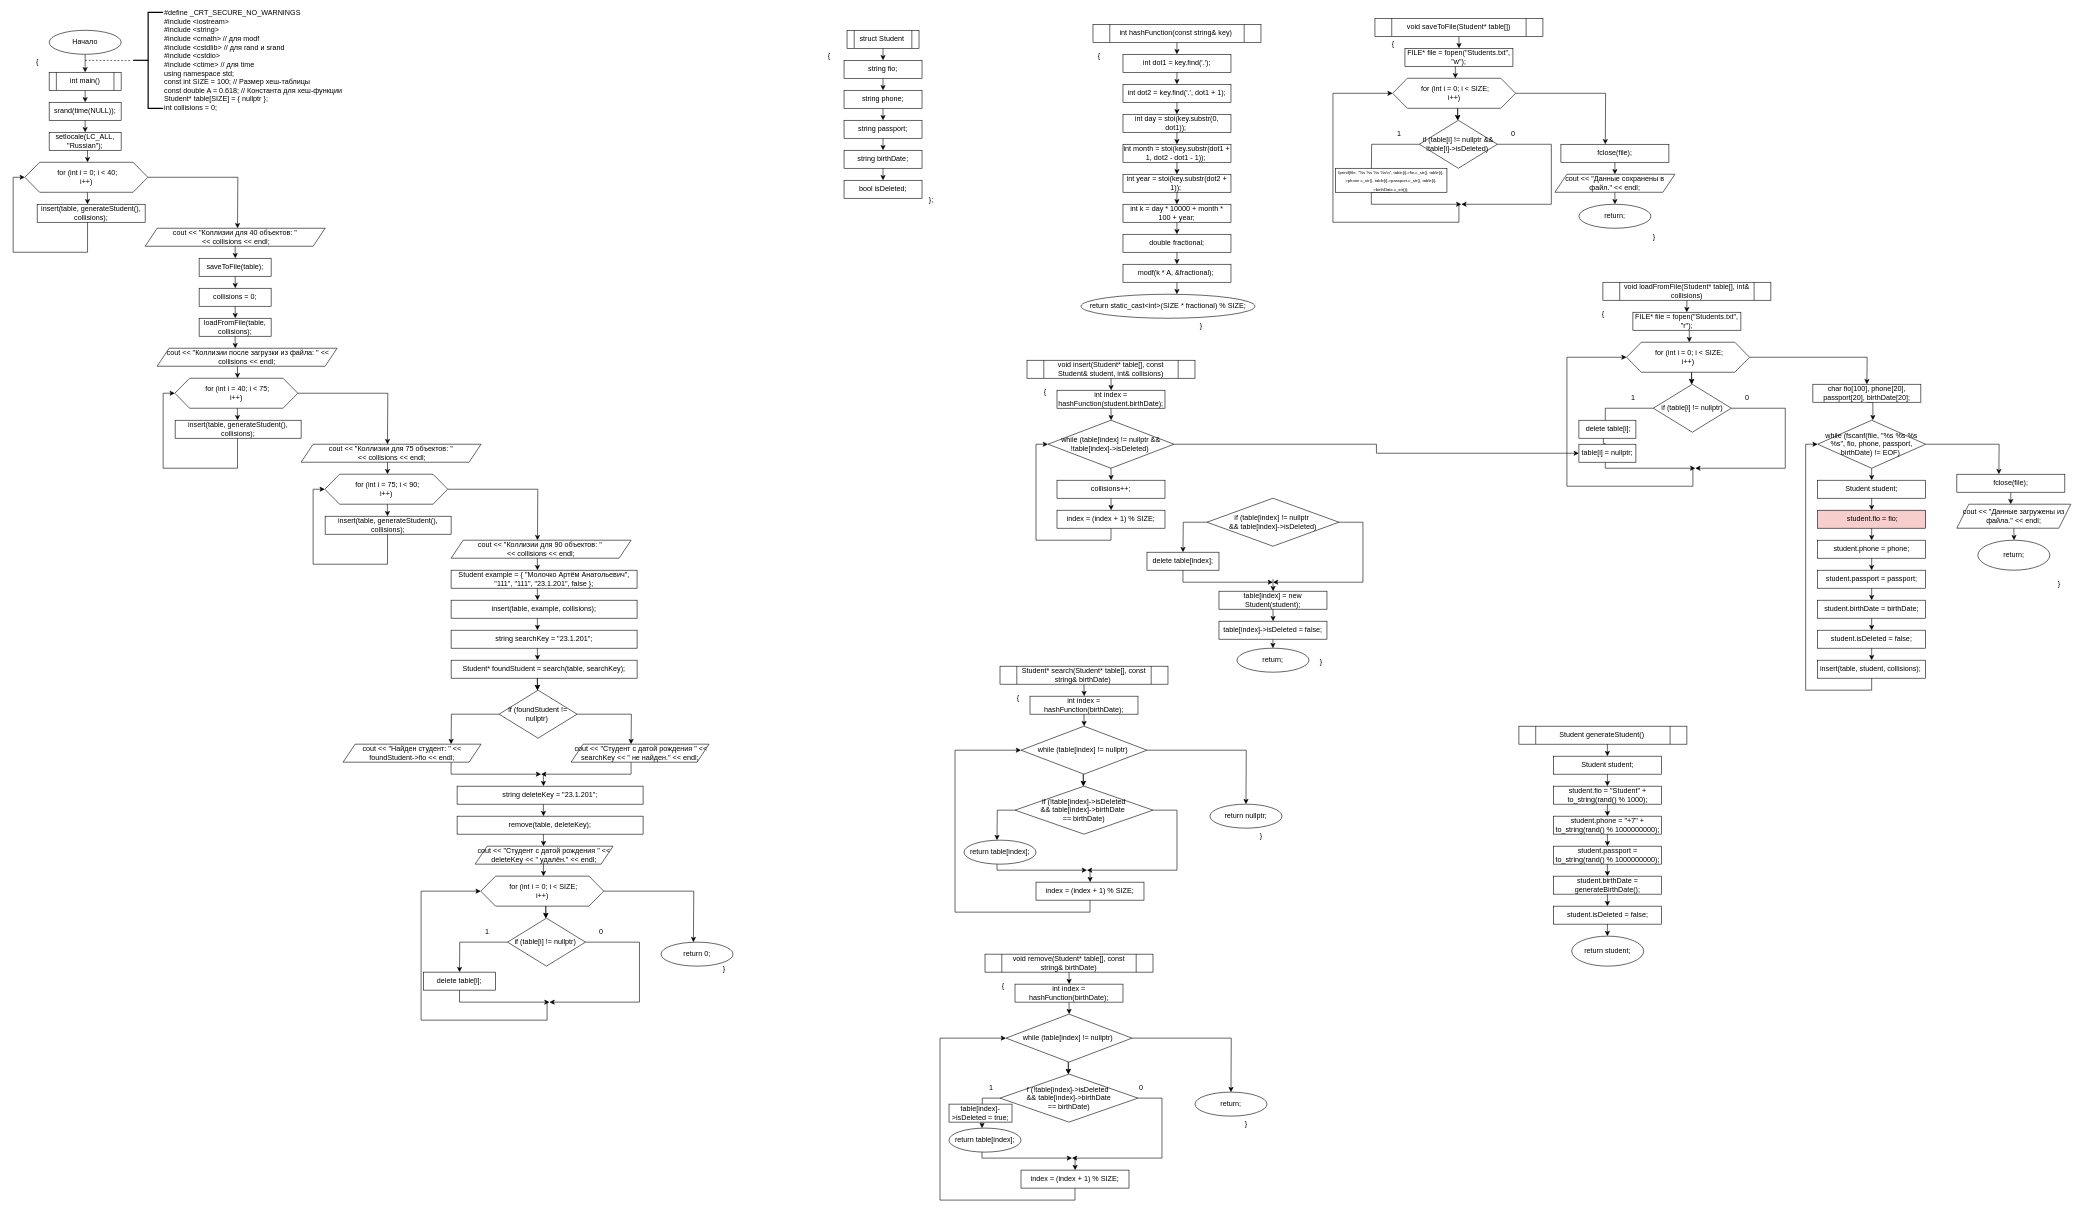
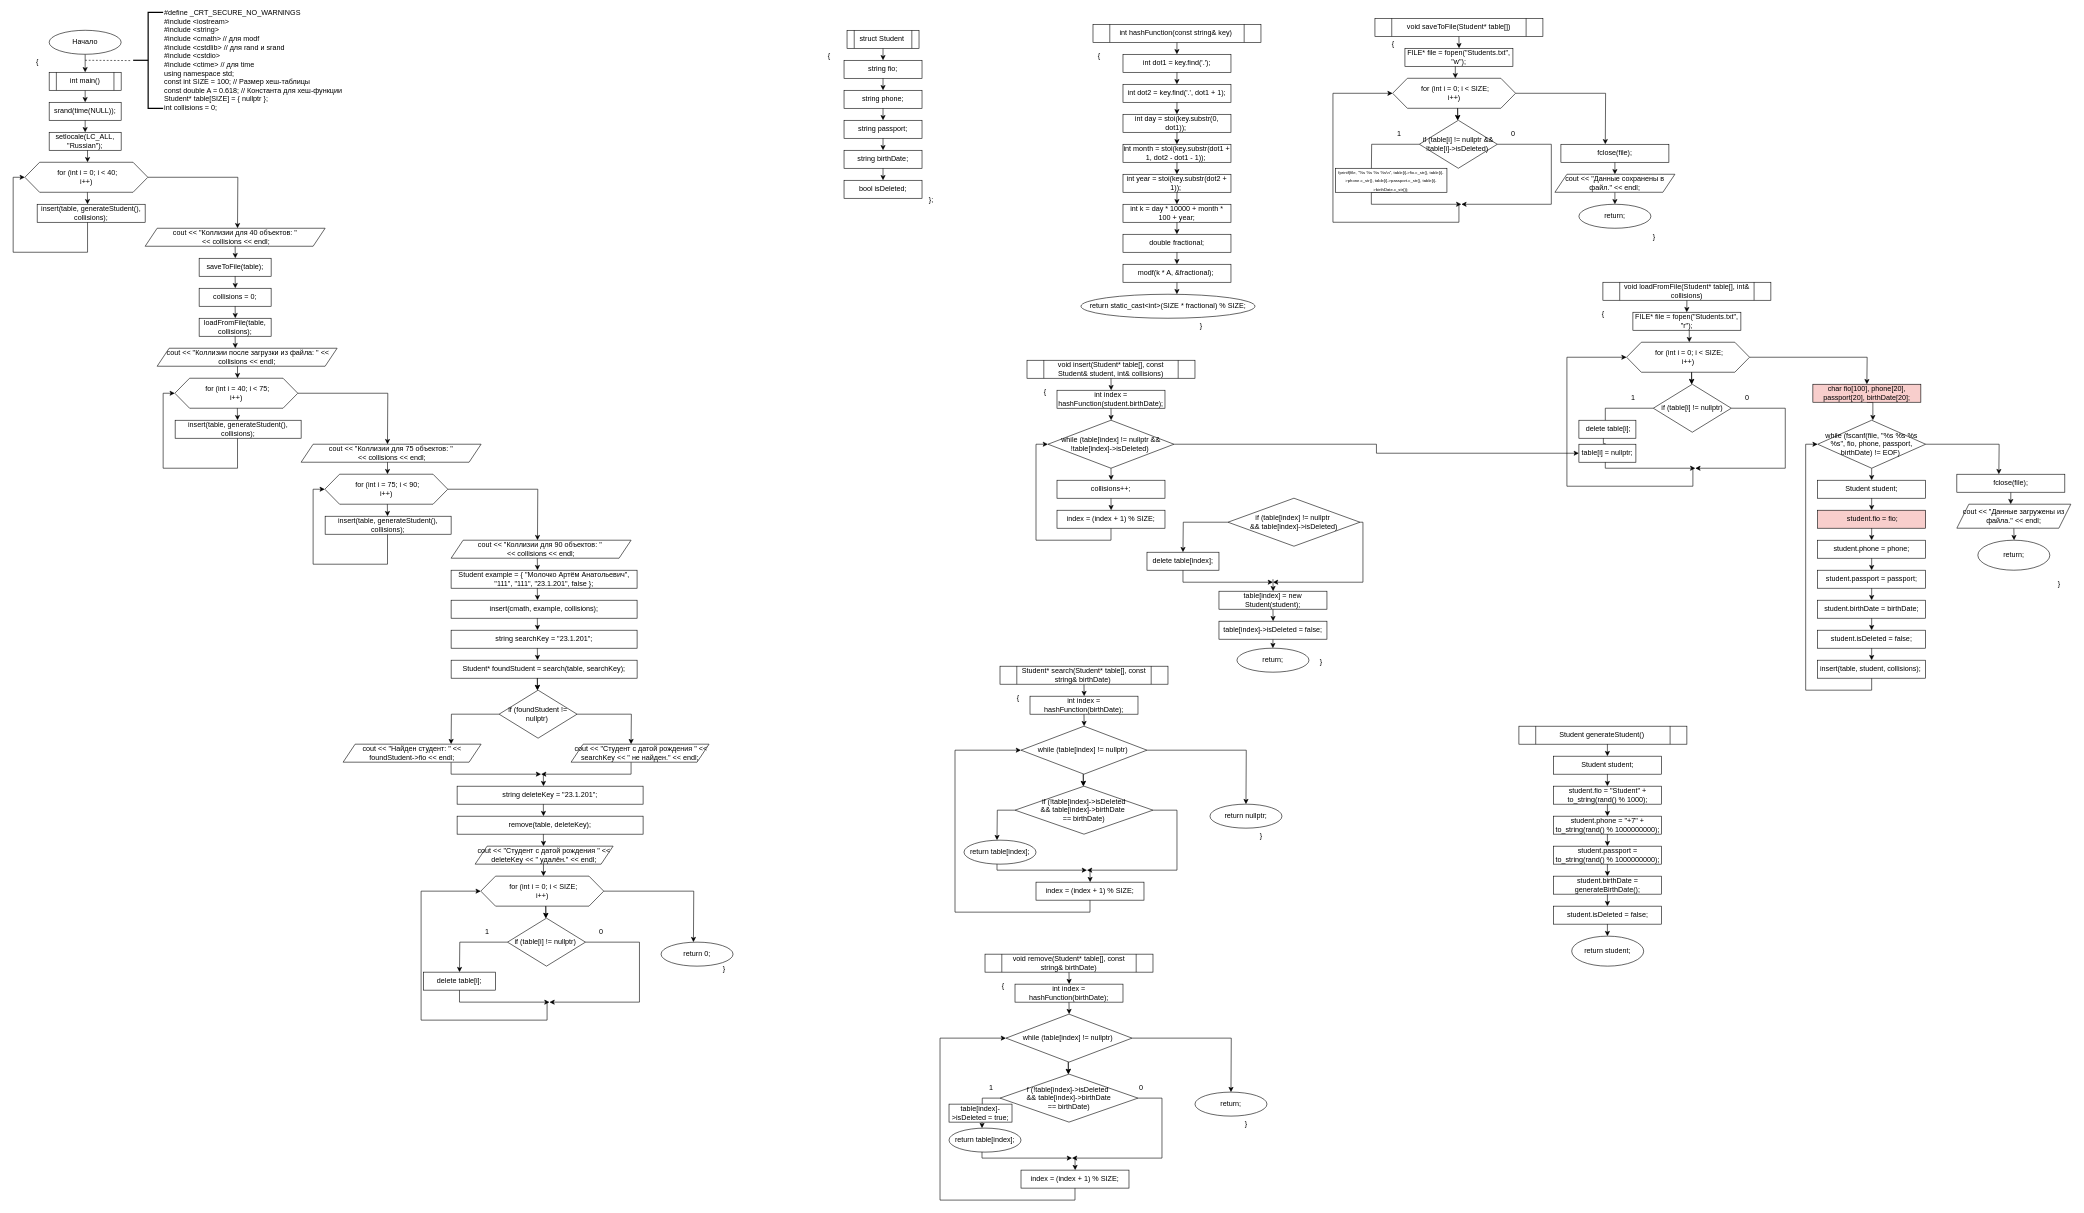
- <mxCell id="225" value="char fio[100], phone[20], passport[20], birthDate[20];" style="rounded=0;whiteSpace=wrap;html=1;" vertex="1" parent="1"><mxGeometry x="3021" y="640" width="180" height="30" as="geometry" /></mxCell>
+ <mxCell id="225" value="char fio[100], phone[20], passport[20], birthDate[20];" style="rounded=0;whiteSpace=wrap;html=1;fillColor=#f8cecc;" vertex="1" parent="1"><mxGeometry x="3021" y="640" width="180" height="30" as="geometry" /></mxCell>
- <mxCell id="129" value="if (table[index] != nullptr&amp;nbsp;&lt;div&gt;&amp;amp;&amp;amp; table[index]-&amp;gt;isDeleted)&lt;/div&gt;" style="rhombus;whiteSpace=wrap;html=1;" vertex="1" parent="1"><mxGeometry x="2011" y="830" width="220" height="80" as="geometry" /></mxCell>
+ <mxCell id="129" value="if (table[index] != nullptr&amp;nbsp;&lt;div&gt;&amp;amp;&amp;amp; table[index]-&amp;gt;isDeleted)&lt;/div&gt;" style="rhombus;whiteSpace=wrap;html=1;" vertex="1" parent="1"><mxGeometry x="2046" y="830" width="220" height="80" as="geometry" /></mxCell>
- <mxCell id="46" value="insert(table, example, collisions);" style="rounded=0;whiteSpace=wrap;html=1;" vertex="1" parent="1"><mxGeometry x="751.03" y="1000" width="310" height="30" as="geometry" /></mxCell>
+ <mxCell id="46" value="insert(cmath, example, collisions);" style="rounded=0;whiteSpace=wrap;html=1;" vertex="1" parent="1"><mxGeometry x="751.03" y="1000" width="310" height="30" as="geometry" /></mxCell>
